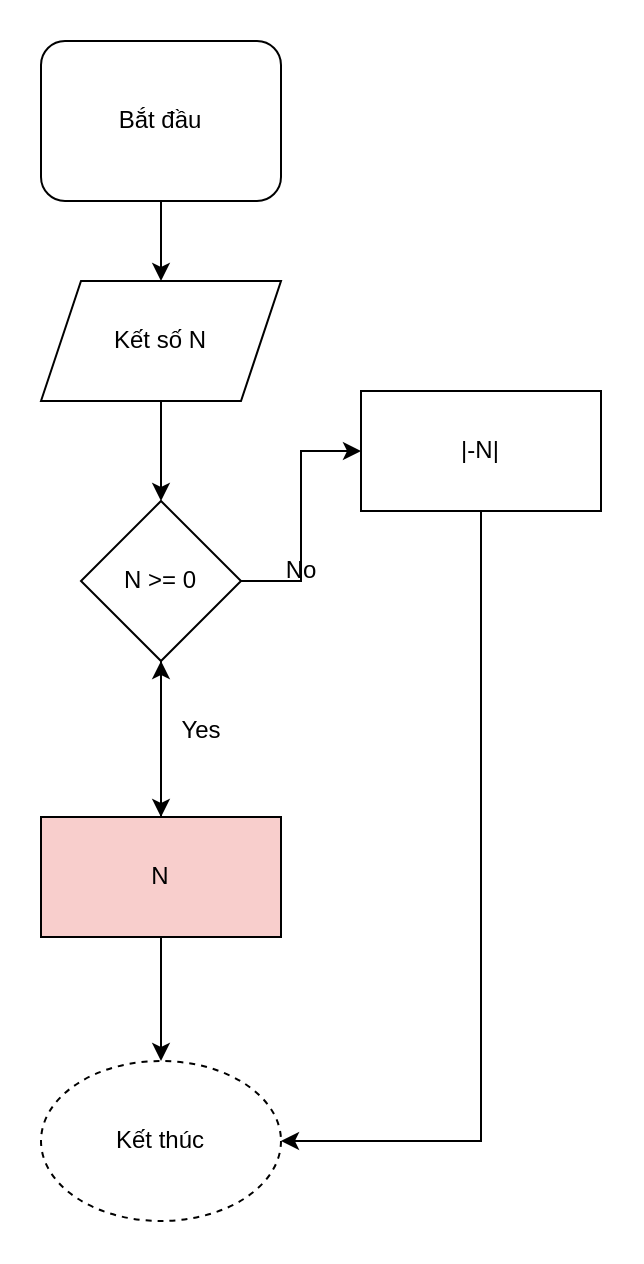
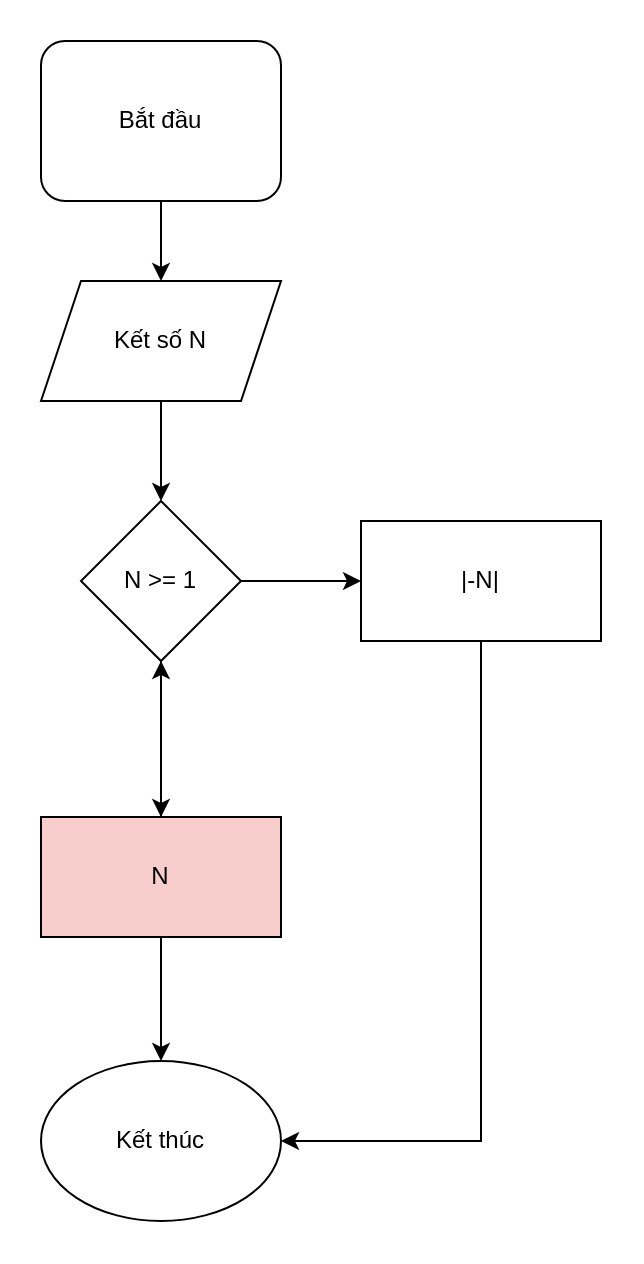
- <mxCell id="10" value="|-N|" style="rounded=0;whiteSpace=wrap;html=1;" parent="1" vertex="1"><mxGeometry x="180" y="195" width="120" height="60" as="geometry" /></mxCell>
+ <mxCell id="10" value="|-N|" style="rounded=0;whiteSpace=wrap;html=1;" parent="1" vertex="1"><mxGeometry x="180" y="260" width="120" height="60" as="geometry" /></mxCell>
- <mxCell id="11" value="No" style="text;html=1;align=center;verticalAlign=middle;resizable=0;points=[];autosize=1;strokeColor=none;fillColor=none;" parent="1" vertex="1"><mxGeometry x="130" y="270" width="40" height="30" as="geometry" /></mxCell>
- <mxCell id="8" value="N &amp;gt;= 0" style="rhombus;whiteSpace=wrap;html=1;" parent="1" vertex="1"><mxGeometry x="40" y="250" width="80" height="80" as="geometry" /></mxCell>
+ <mxCell id="8" value="N &amp;gt;= 1" style="rhombus;whiteSpace=wrap;html=1;" parent="1" vertex="1"><mxGeometry x="40" y="250" width="80" height="80" as="geometry" /></mxCell>
- <mxCell id="15" value="Yes" style="text;html=1;align=center;verticalAlign=middle;resizable=0;points=[];autosize=1;strokeColor=none;fillColor=none;" parent="1" vertex="1"><mxGeometry x="80" y="350" width="40" height="30" as="geometry" /></mxCell>
- <mxCell id="16" value="Kết thúc" style="ellipse;whiteSpace=wrap;html=1;dashed=1;" parent="1" vertex="1"><mxGeometry x="20" y="530" width="120" height="80" as="geometry" /></mxCell>
+ <mxCell id="16" value="Kết thúc" style="ellipse;whiteSpace=wrap;html=1;" parent="1" vertex="1"><mxGeometry x="20" y="530" width="120" height="80" as="geometry" /></mxCell>
